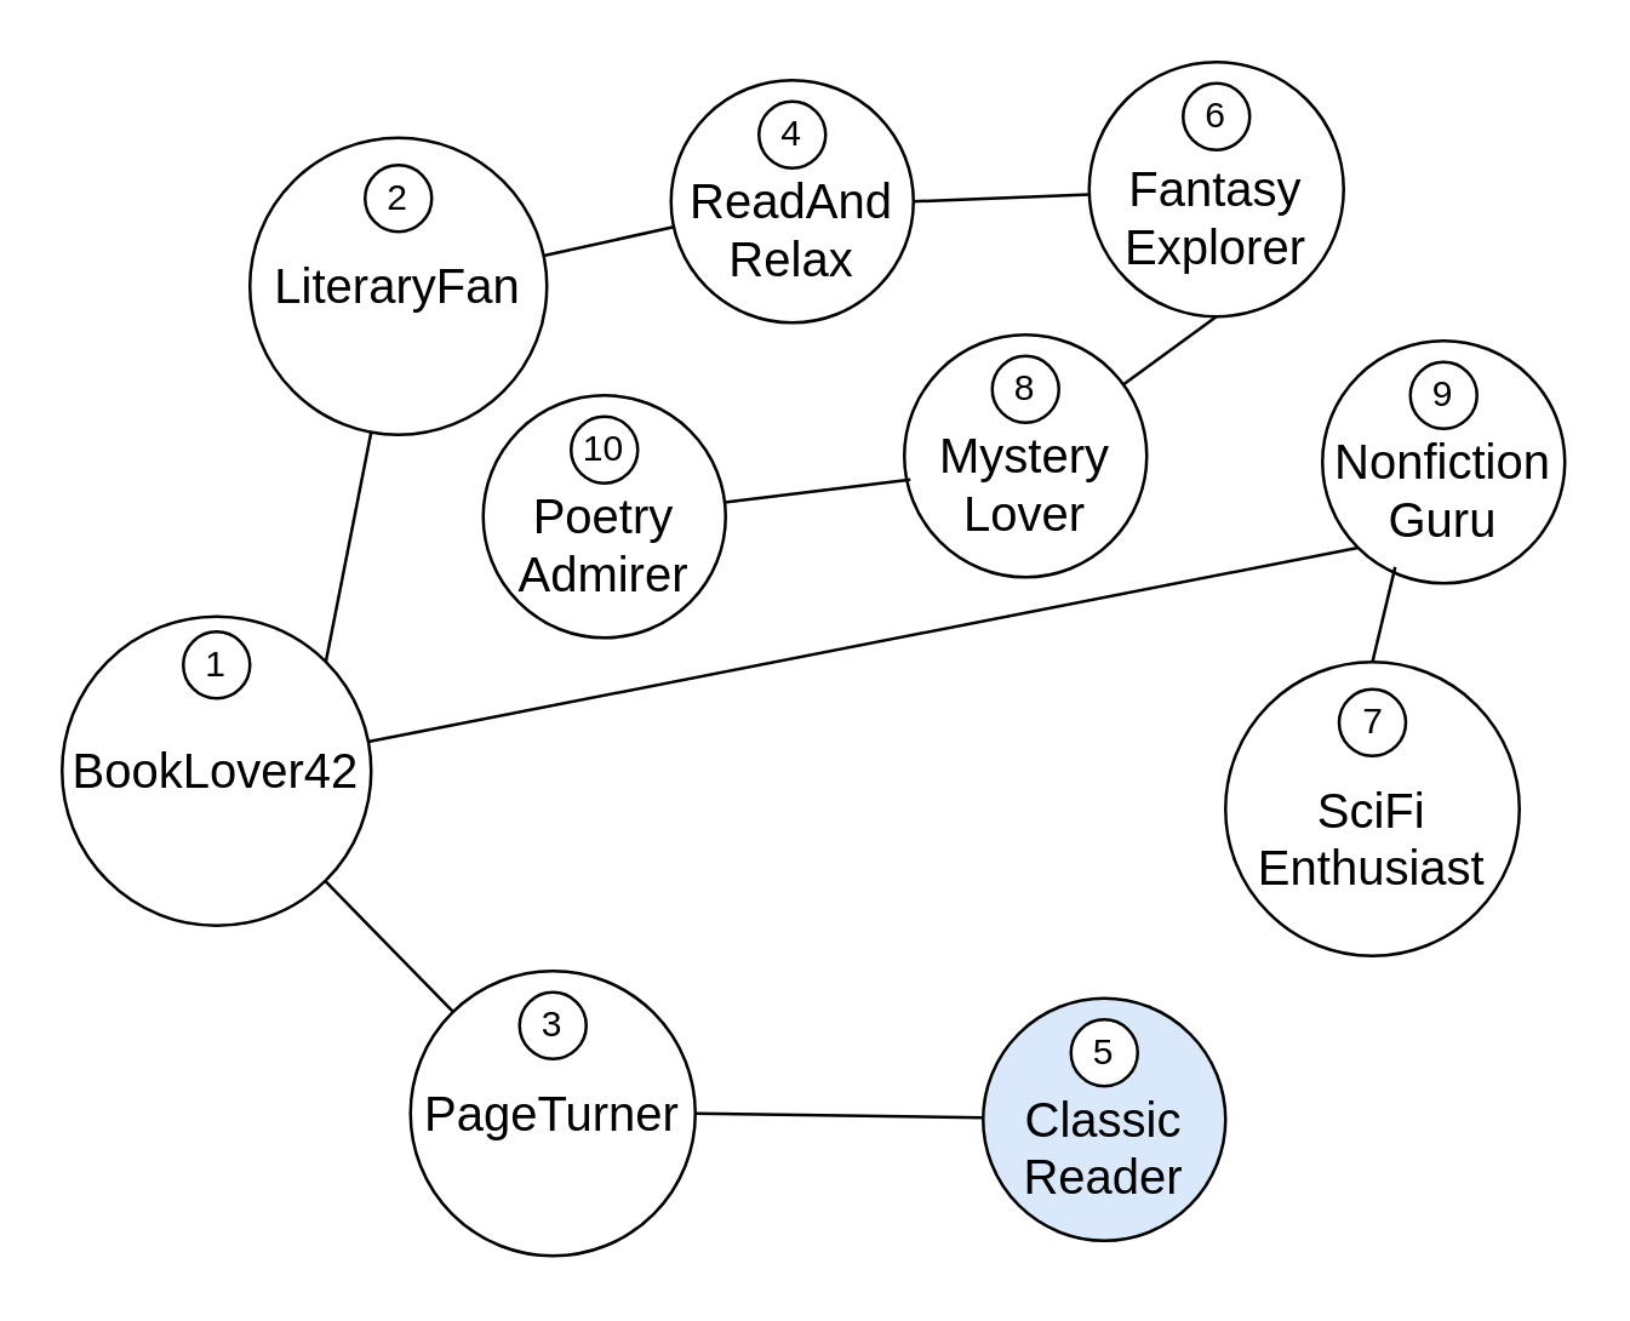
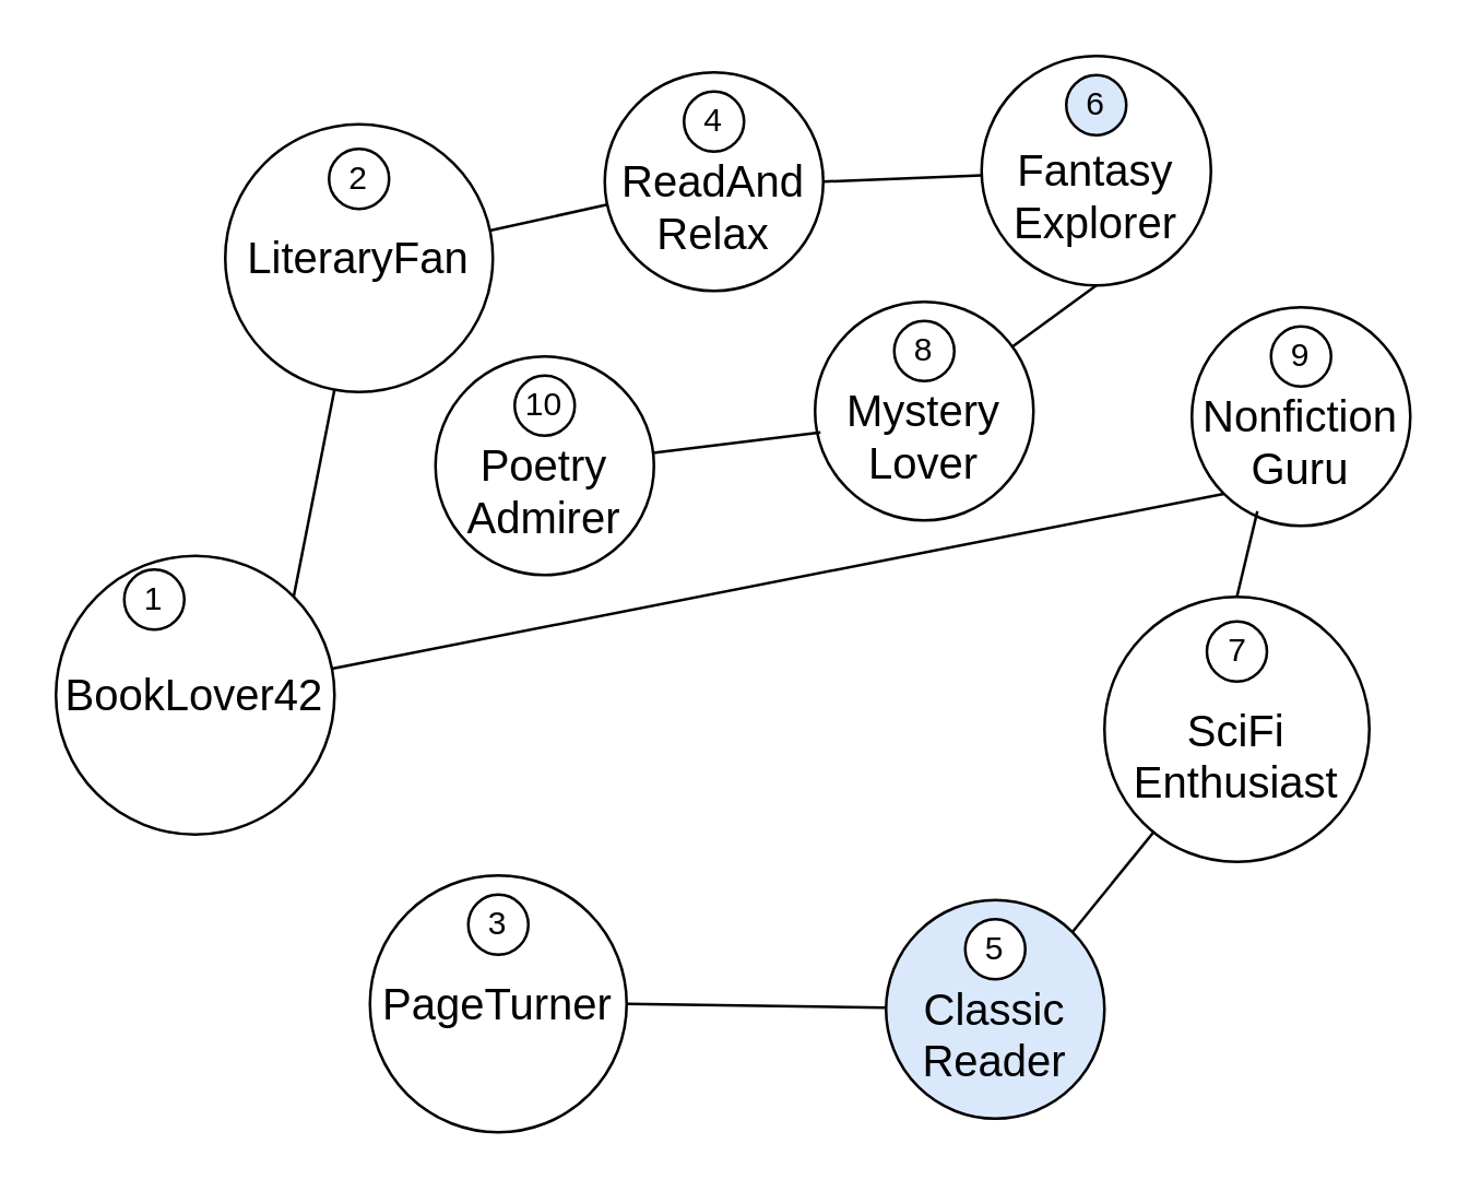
- <mxCell id="19" value="6" style="ellipse;whiteSpace=wrap;html=1;aspect=fixed;" vertex="1" parent="17"><mxGeometry x="31" y="7" width="22" height="22" as="geometry" /></mxCell>
+ <mxCell id="19" value="6" style="ellipse;whiteSpace=wrap;html=1;aspect=fixed;fillColor=#dae8fc;" vertex="1" parent="17"><mxGeometry x="31" y="7" width="22" height="22" as="geometry" /></mxCell>
- <mxCell id="13" value="1" style="ellipse;whiteSpace=wrap;html=1;aspect=fixed;" vertex="1" parent="11"><mxGeometry x="40" y="5" width="22" height="22" as="geometry" /></mxCell>
+ <mxCell id="13" value="1" style="ellipse;whiteSpace=wrap;html=1;aspect=fixed;" vertex="1" parent="11"><mxGeometry x="25" y="5" width="22" height="22" as="geometry" /></mxCell>
- <mxCell id="33" style="edgeStyle=none;curved=1;rounded=0;orthogonalLoop=1;jettySize=auto;html=1;fontSize=12;startSize=8;endSize=8;endArrow=none;startFill=0;" edge="1" parent="1" source="12" target="6"><mxGeometry relative="1" as="geometry" /></mxCell>
+ <mxCell id="37" style="edgeStyle=none;curved=1;rounded=0;orthogonalLoop=1;jettySize=auto;html=1;exitX=1;exitY=0;exitDx=0;exitDy=0;fontSize=12;startSize=8;endSize=8;endArrow=none;startFill=0;" edge="1" parent="1" source="15" target="21"><mxGeometry relative="1" as="geometry" /></mxCell>
